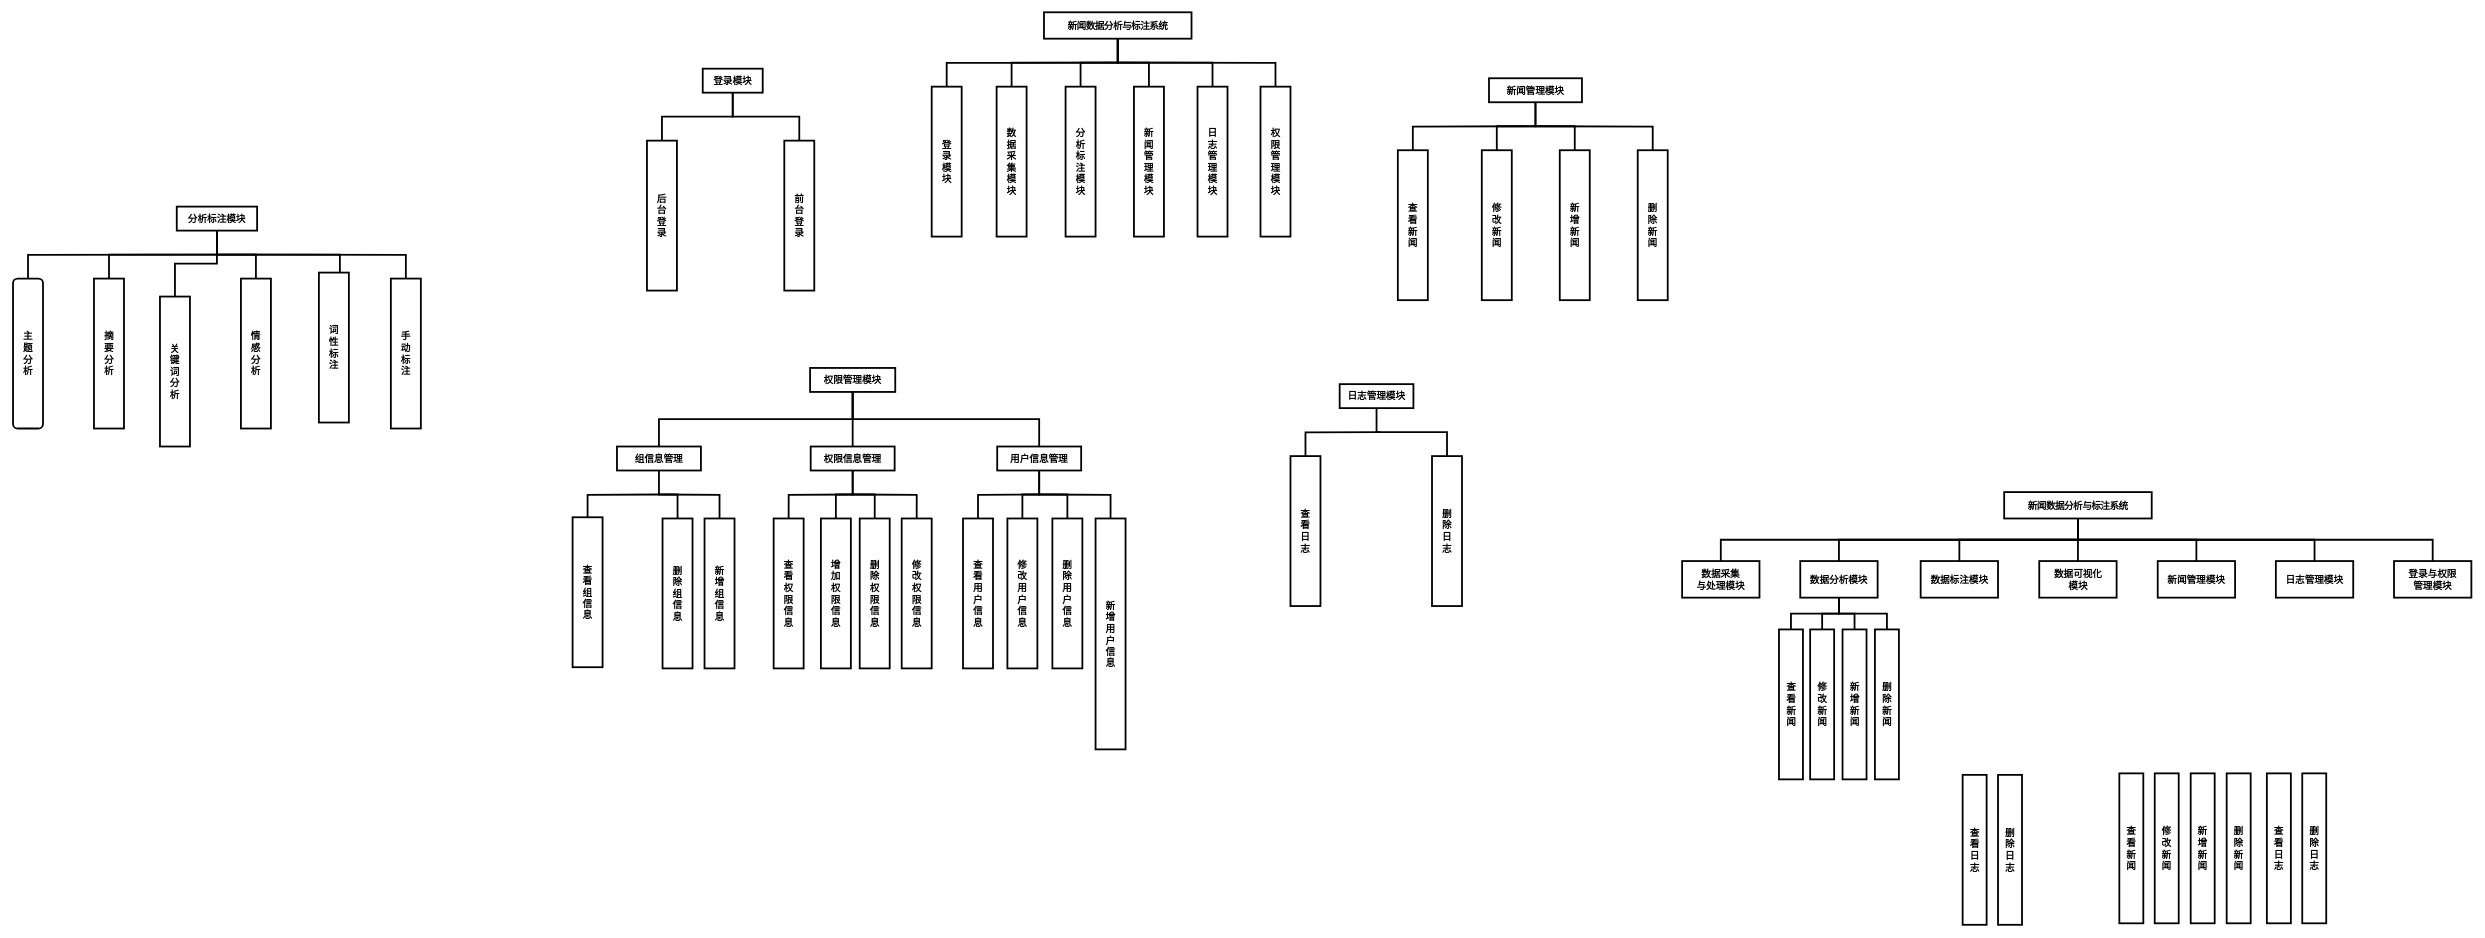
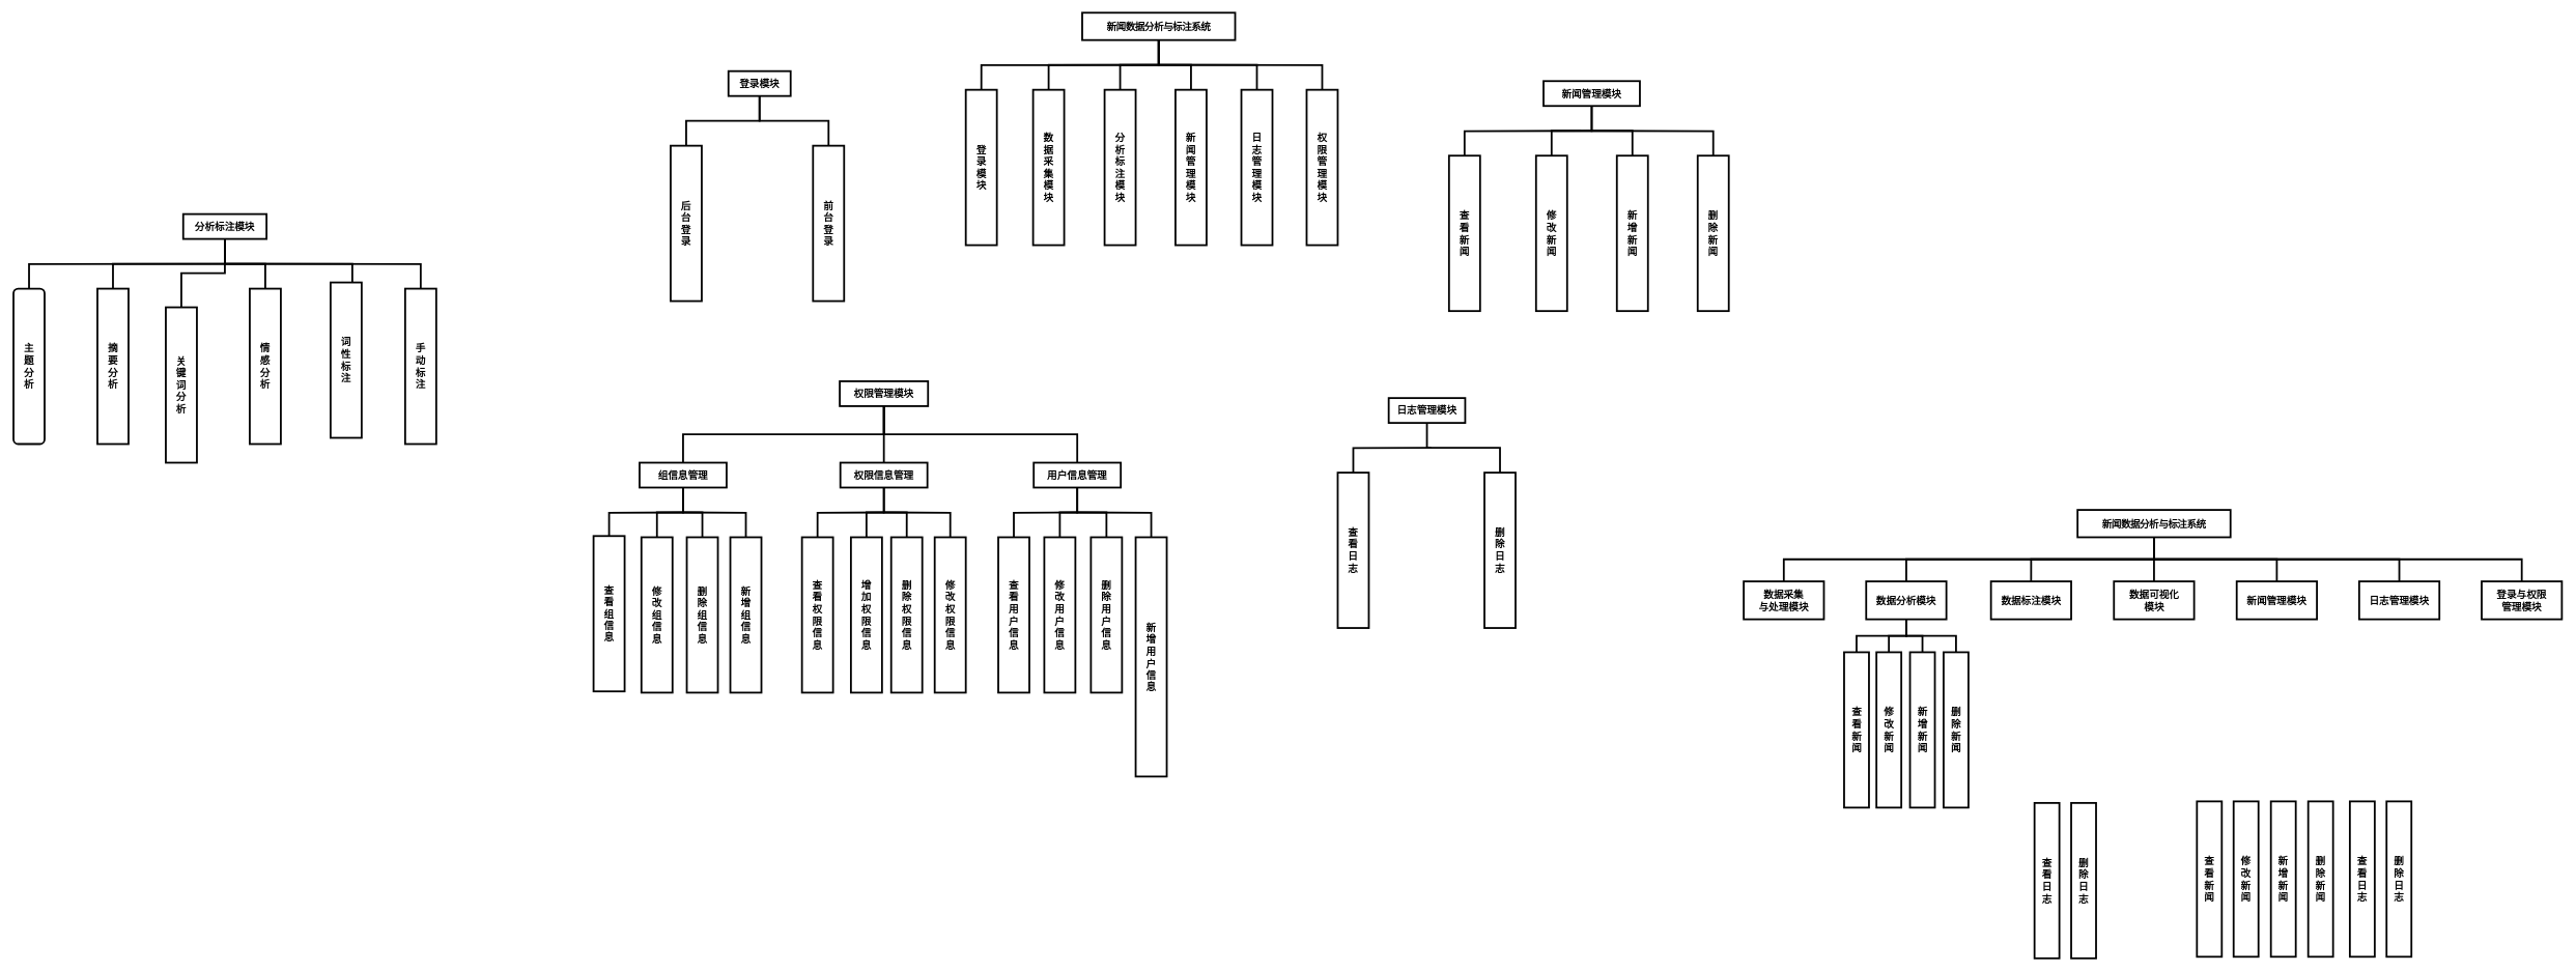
+ <mxCell id="19" style="edgeStyle=orthogonalEdgeStyle;rounded=0;orthogonalLoop=1;jettySize=auto;html=1;entryX=0.5;entryY=0;entryDx=0;entryDy=0;strokeWidth=3;fontSize=16;fontStyle=1;endArrow=none;startFill=0;" parent="1" source="22" target="23" edge="1"><mxGeometry relative="1" as="geometry" /></mxCell>
+ <mxCell id="23" value="修&lt;div&gt;改&lt;/div&gt;&lt;div&gt;组&lt;/div&gt;&lt;div&gt;信&lt;/div&gt;&lt;div&gt;息&lt;/div&gt;" style="whiteSpace=wrap;html=1;align=center;strokeWidth=3;fontSize=16;fontStyle=1" parent="1" vertex="1"><mxGeometry x="1030" y="864" width="50" height="250" as="geometry" /></mxCell>
